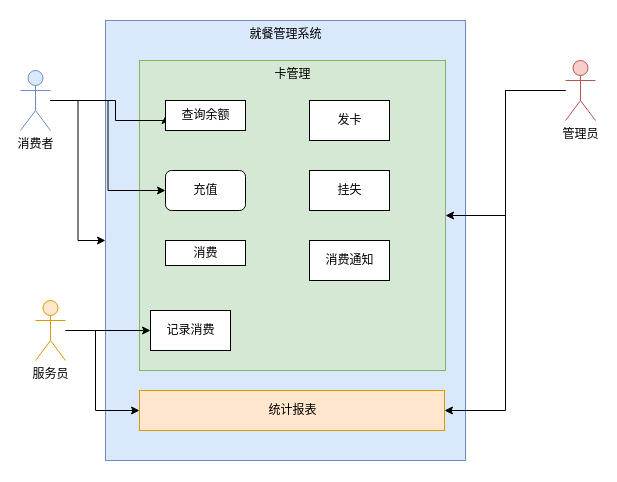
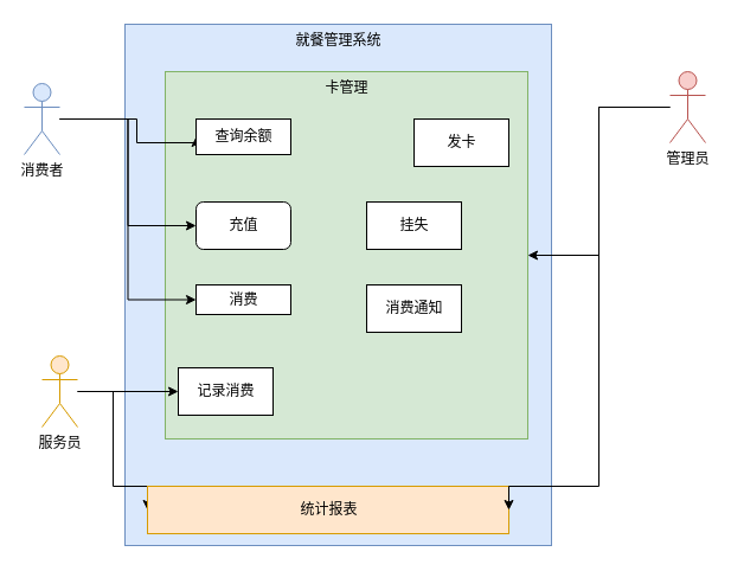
- <mxCell id="16" value="发卡" style="html=1;" vertex="1" parent="1"><mxGeometry x="309" y="100" width="80" height="40" as="geometry" /></mxCell>
+ <mxCell id="16" value="发卡" style="html=1;" vertex="1" parent="1"><mxGeometry x="349" y="100" width="80" height="40" as="geometry" /></mxCell>
- <mxCell id="6" style="edgeStyle=orthogonalEdgeStyle;rounded=0;orthogonalLoop=1;jettySize=auto;html=1;" edge="1" parent="1" source="7" target="2"><mxGeometry relative="1" as="geometry" /></mxCell>
+ <mxCell id="6" style="edgeStyle=orthogonalEdgeStyle;rounded=0;orthogonalLoop=1;jettySize=auto;html=1;entryX=0;entryY=0.5;entryDx=0;entryDy=0;" edge="1" parent="1" source="7" target="15"><mxGeometry relative="1" as="geometry" /></mxCell>
- <mxCell id="19" value="统计报表" style="html=1;fillColor=#ffe6cc;strokeColor=#d79b00;" vertex="1" parent="1"><mxGeometry x="139" y="390" width="305" height="40" as="geometry" /></mxCell>
+ <mxCell id="19" value="统计报表" style="html=1;fillColor=#ffe6cc;strokeColor=#d79b00;" vertex="1" parent="1"><mxGeometry x="124" y="410" width="305" height="40" as="geometry" /></mxCell>
